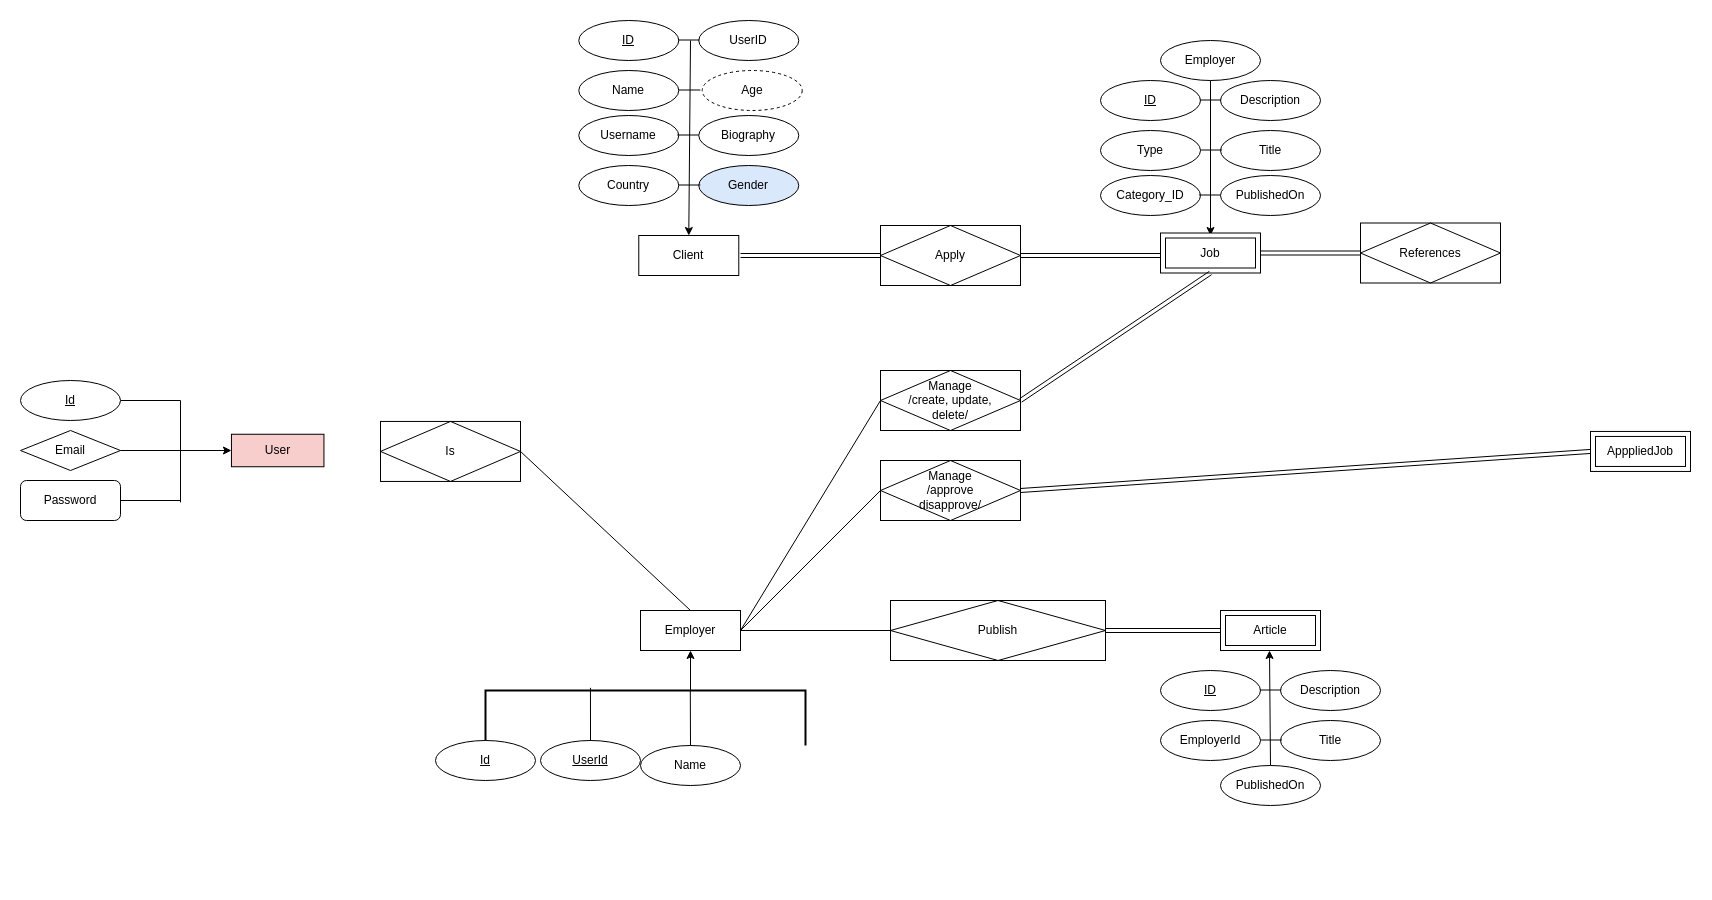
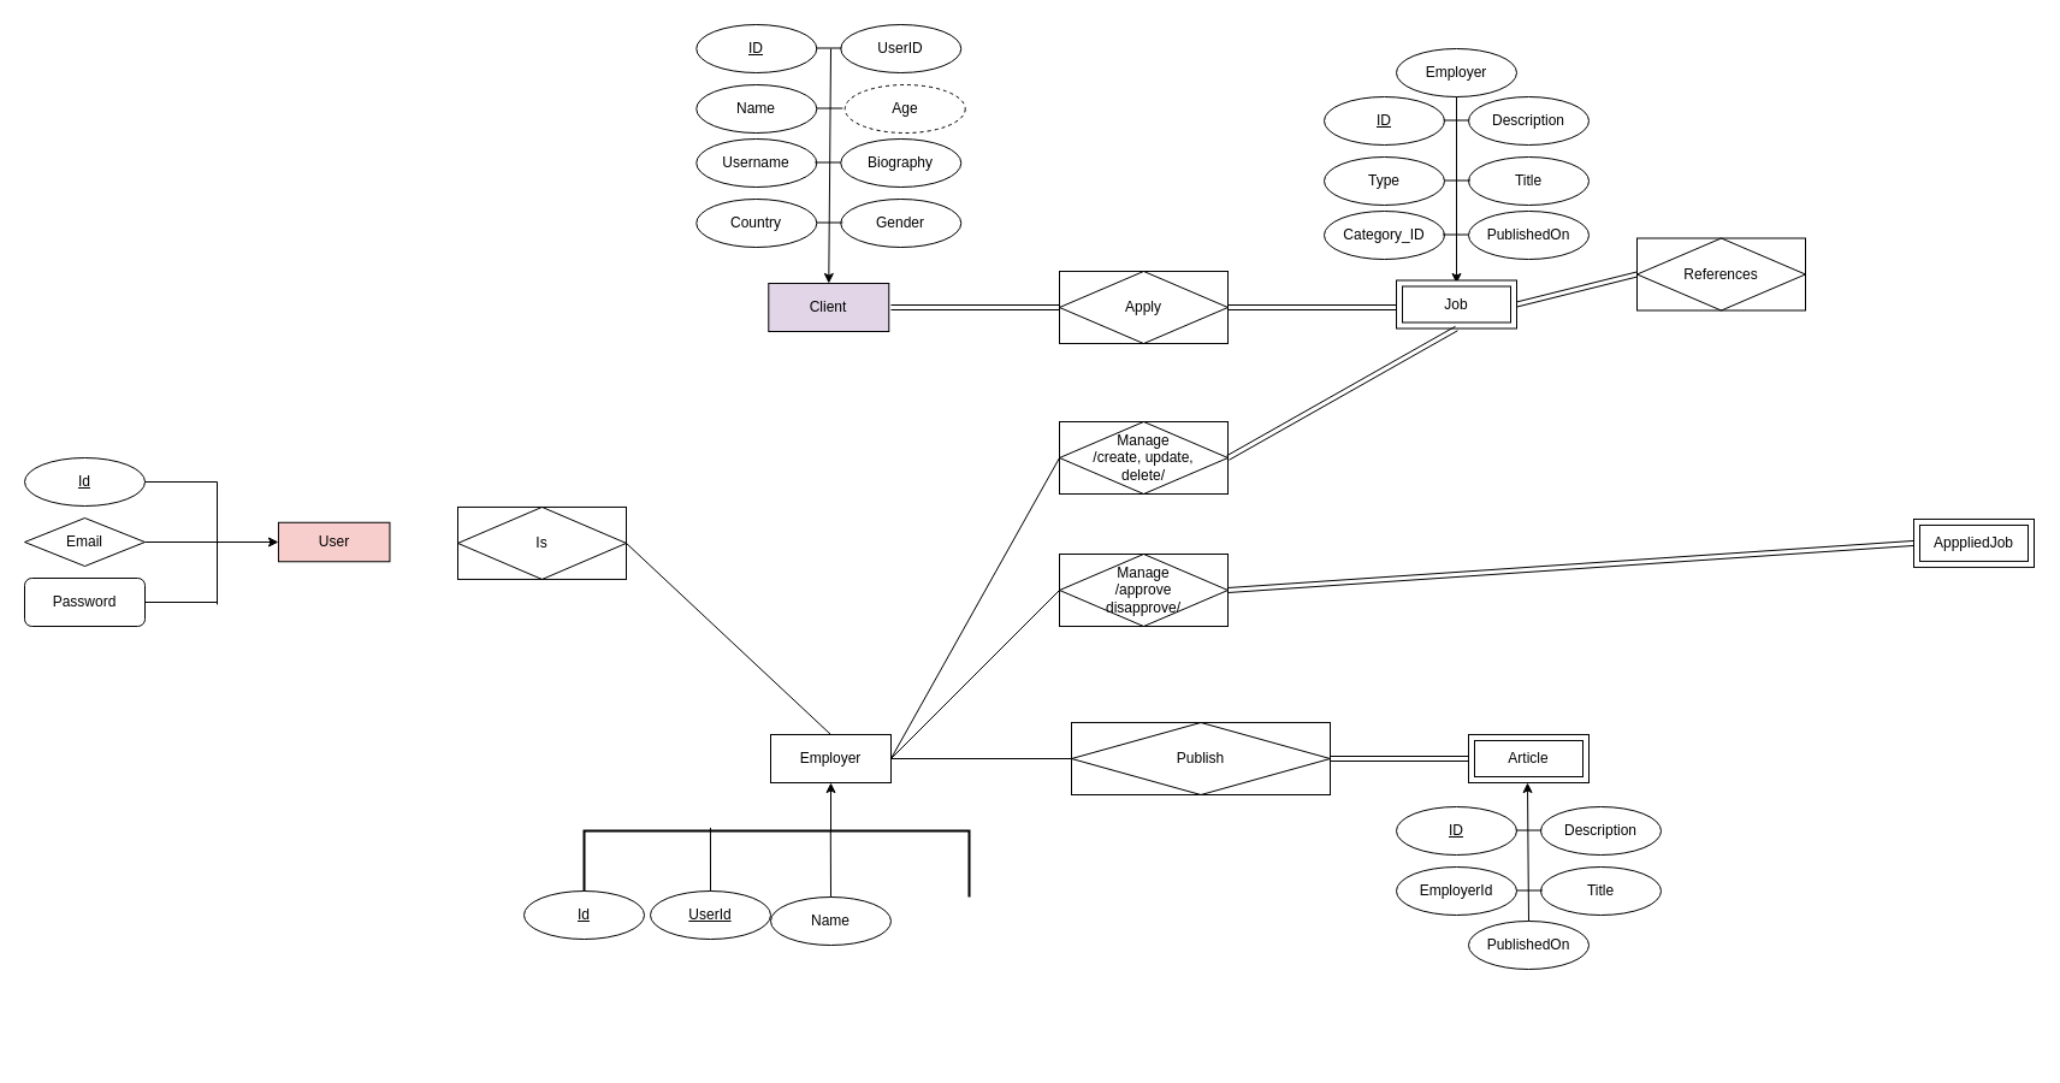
- <mxCell id="23" value="Gender" style="ellipse;whiteSpace=wrap;html=1;align=center;fillColor=#dae8fc;" vertex="1" parent="1"><mxGeometry x="698.28" y="165" width="100" height="40" as="geometry" /></mxCell>
+ <mxCell id="23" value="Gender" style="ellipse;whiteSpace=wrap;html=1;align=center;" vertex="1" parent="1"><mxGeometry x="698.28" y="165" width="100" height="40" as="geometry" /></mxCell>
- <mxCell id="48" value="References" style="shape=associativeEntity;whiteSpace=wrap;html=1;align=center;" vertex="1" parent="1"><mxGeometry x="1360" y="222.5" width="140" height="60" as="geometry" /></mxCell>
+ <mxCell id="48" value="References" style="shape=associativeEntity;whiteSpace=wrap;html=1;align=center;" vertex="1" parent="1"><mxGeometry x="1360" y="197.5" width="140" height="60" as="geometry" /></mxCell>
- <mxCell id="15" value="&lt;div&gt;Client&lt;/div&gt;" style="whiteSpace=wrap;html=1;align=center;" vertex="1" parent="1"><mxGeometry x="638.28" y="235" width="100" height="40" as="geometry" /></mxCell>
+ <mxCell id="15" value="&lt;div&gt;Client&lt;/div&gt;" style="whiteSpace=wrap;html=1;align=center;fillColor=#e1d5e7;" vertex="1" parent="1"><mxGeometry x="638.28" y="235" width="100" height="40" as="geometry" /></mxCell>
- <mxCell id="42" value="&lt;div&gt;Manage&lt;/div&gt;&lt;div&gt;/create, update,&lt;/div&gt;&lt;div&gt;delete/&lt;br&gt; &lt;/div&gt;" style="shape=associativeEntity;whiteSpace=wrap;html=1;align=center;" vertex="1" parent="1"><mxGeometry x="880" y="370" width="140" height="60" as="geometry" /></mxCell>
+ <mxCell id="42" value="&lt;div&gt;Manage&lt;/div&gt;&lt;div&gt;/create, update,&lt;/div&gt;&lt;div&gt;delete/&lt;br&gt; &lt;/div&gt;" style="shape=associativeEntity;whiteSpace=wrap;html=1;align=center;" vertex="1" parent="1"><mxGeometry x="880" y="350" width="140" height="60" as="geometry" /></mxCell>
